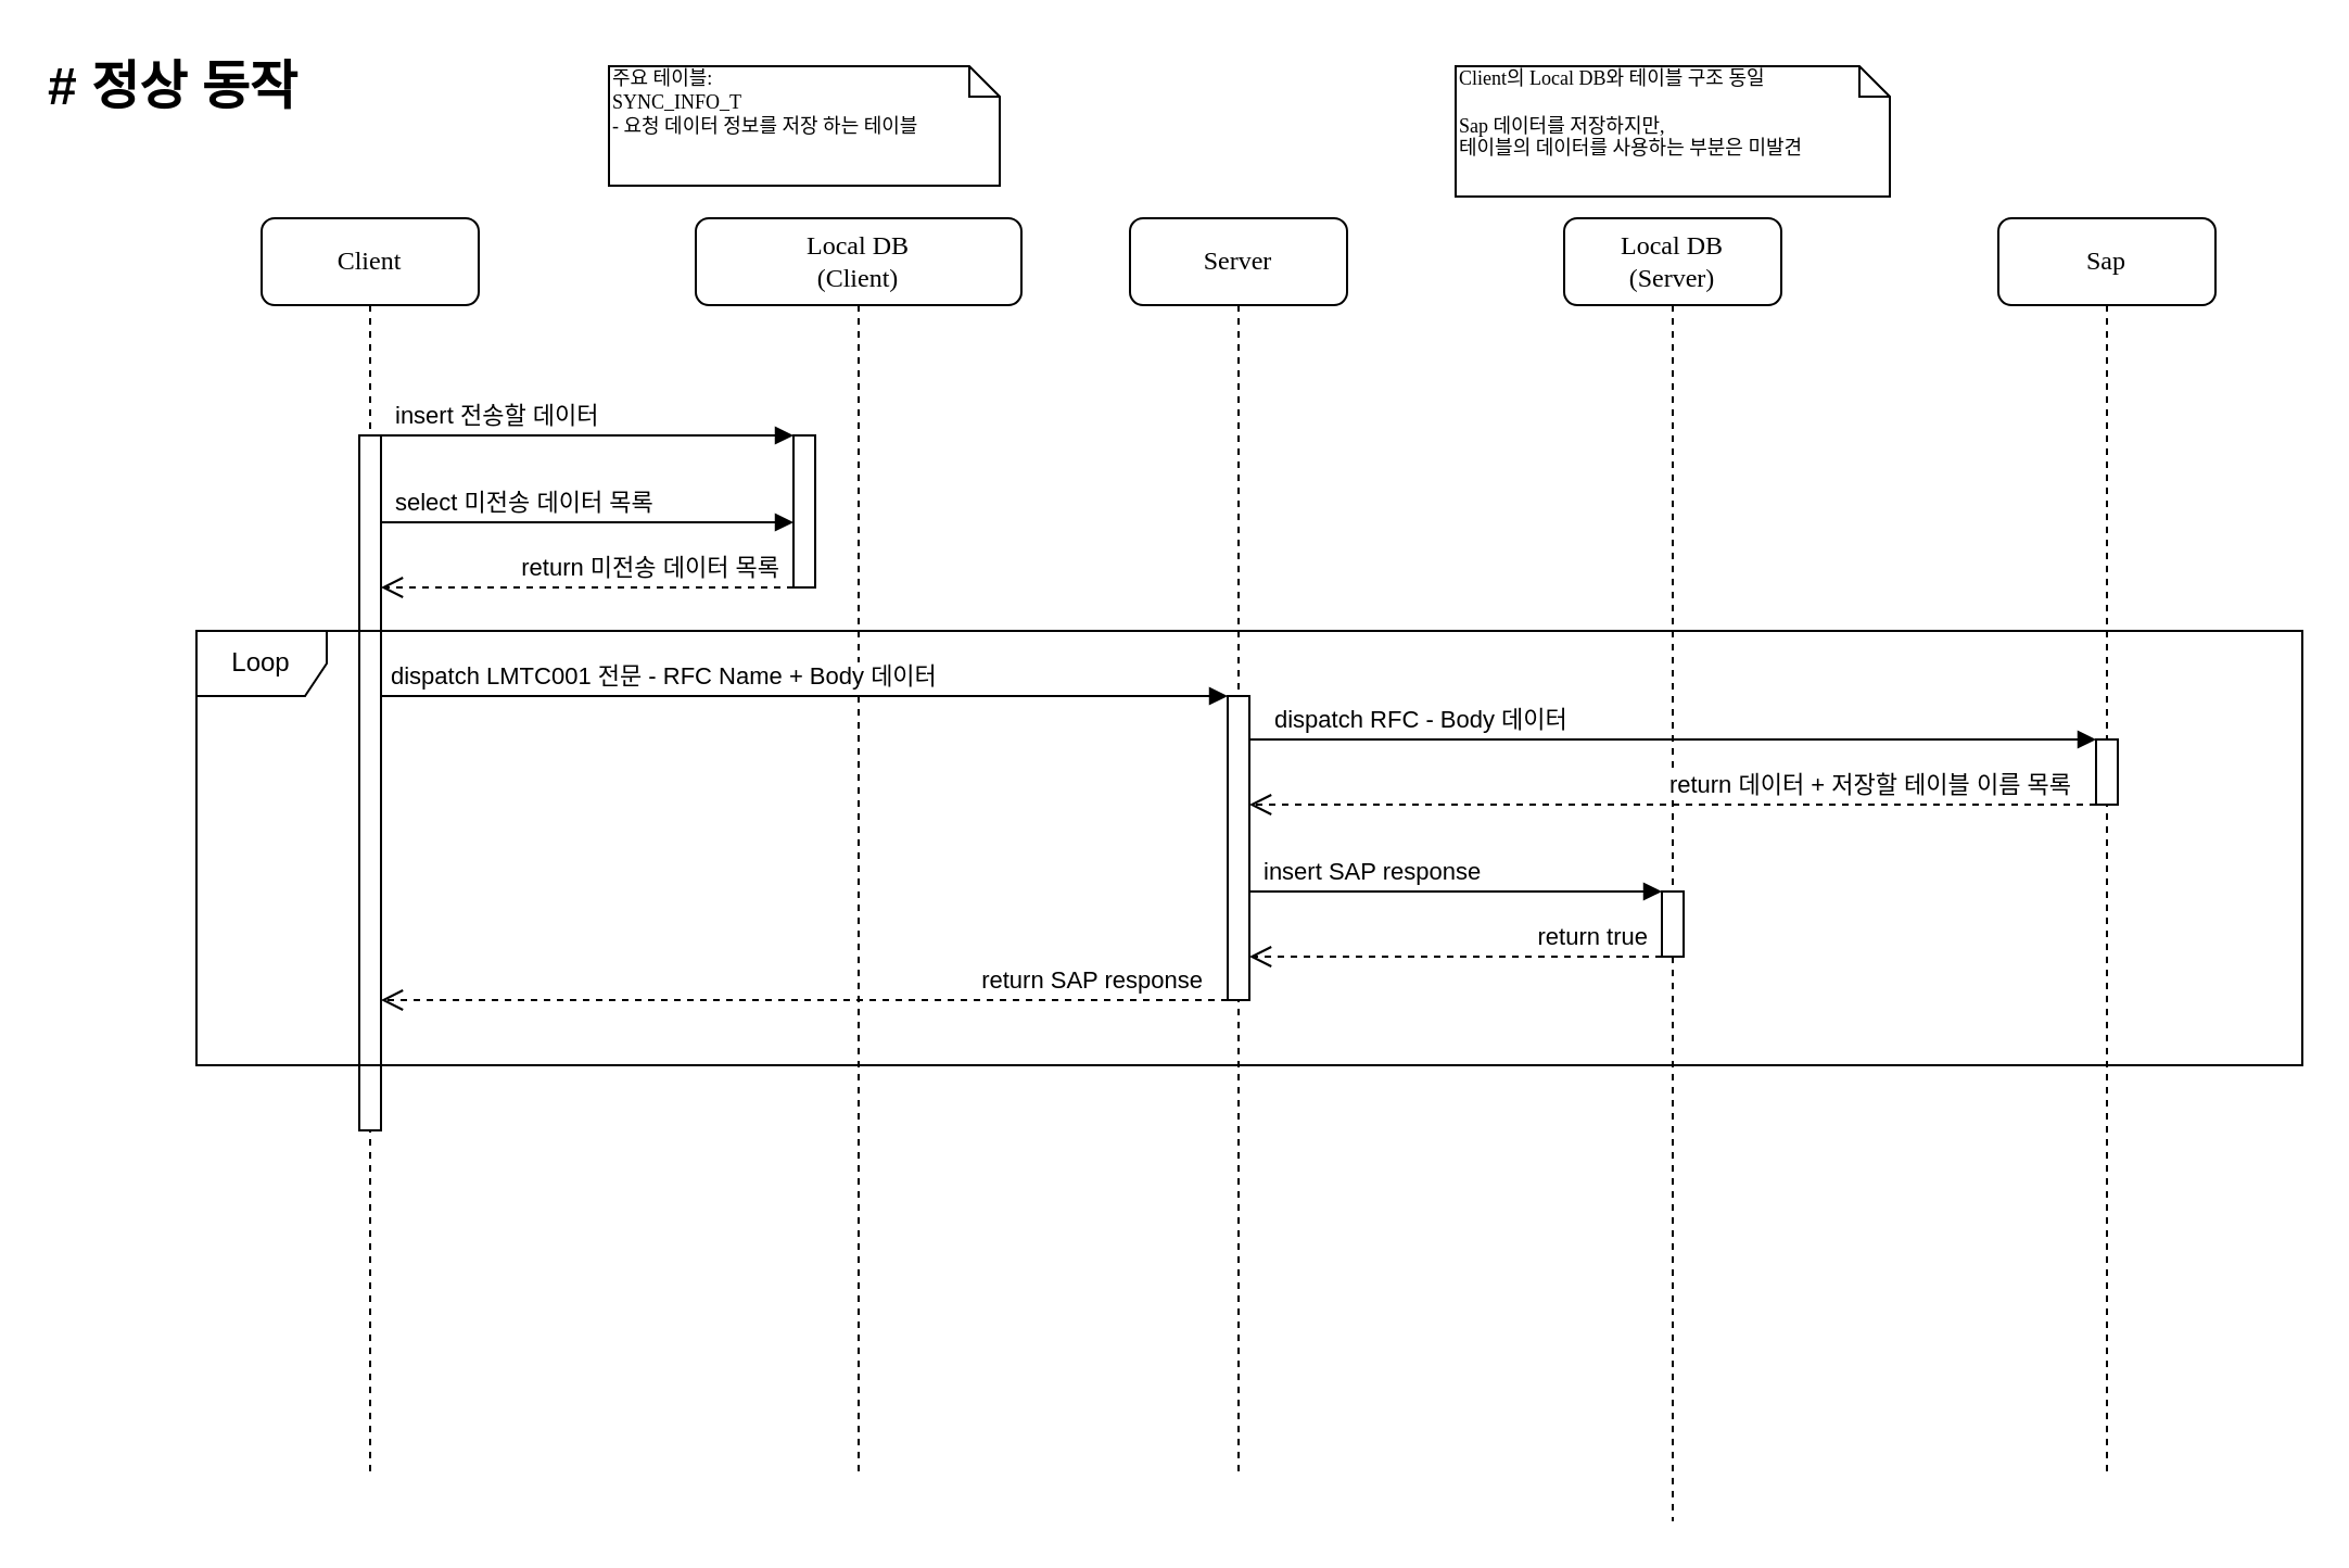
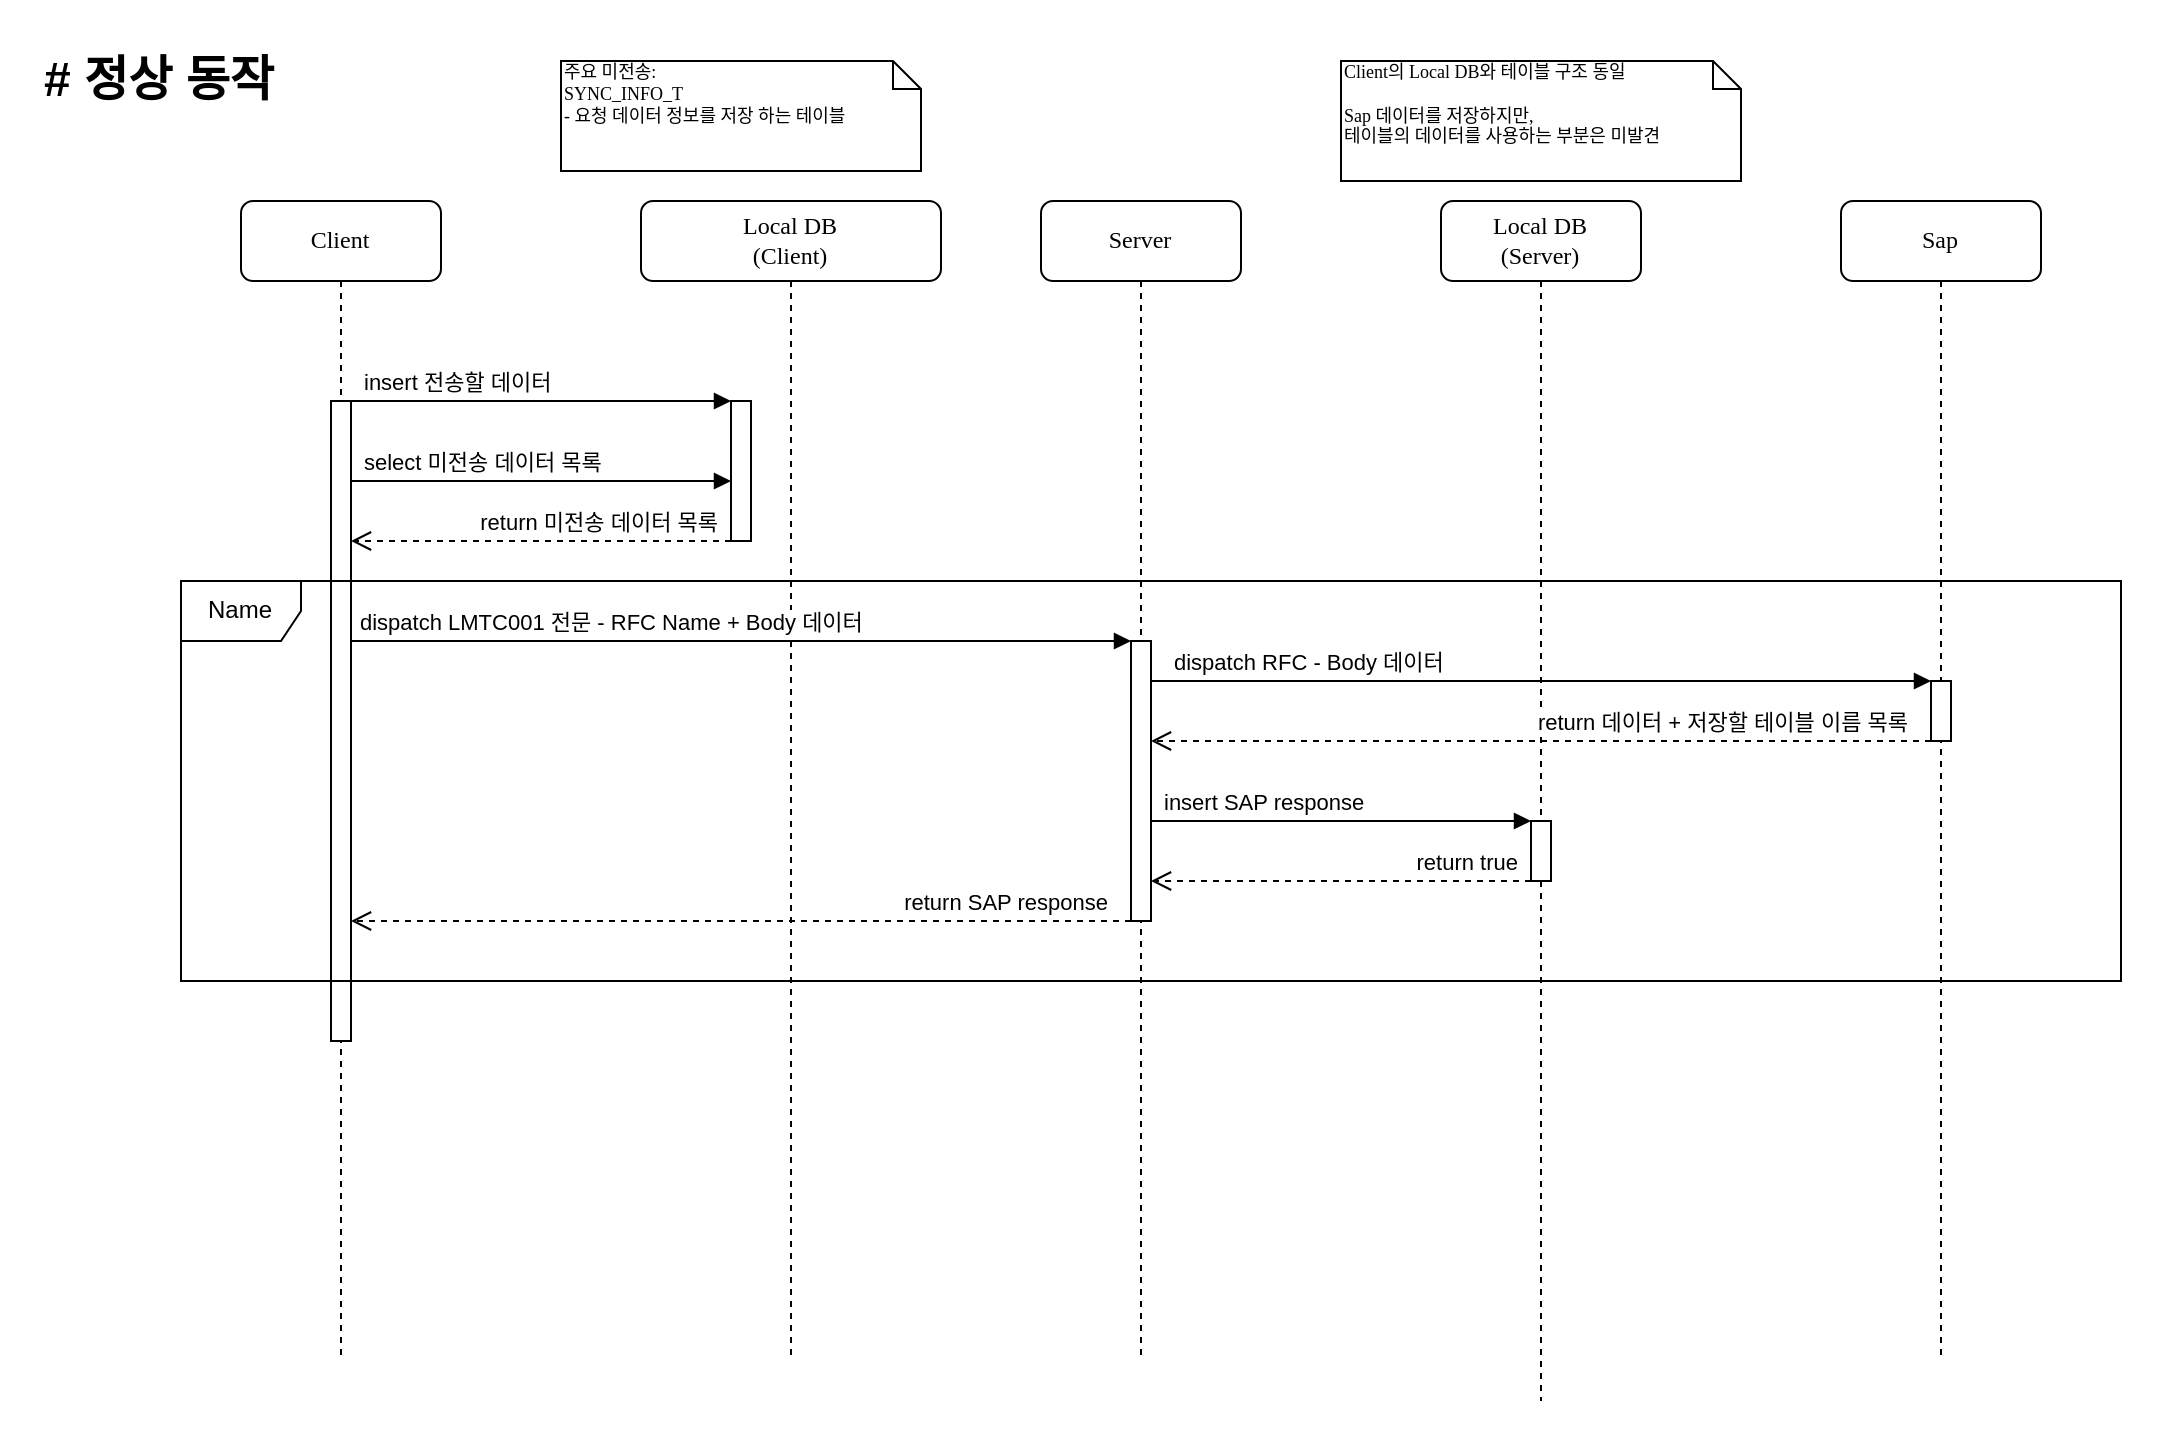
- <mxCell id="12" value="주요 테이블:&lt;br style=&quot;font-size: 9px;&quot;&gt;SYNC_INFO_T&lt;br&gt;- 요청 데이터 정보를 저장 하는 테이블" style="shape=note;whiteSpace=wrap;html=1;size=14;verticalAlign=top;align=left;spacingTop=-6;rounded=0;shadow=0;comic=0;labelBackgroundColor=none;strokeWidth=1;fontFamily=Verdana;fontSize=9;" parent="1" vertex="1"><mxGeometry x="280" y="30" width="180" height="55" as="geometry" /></mxCell>
+ <mxCell id="12" value="주요 미전송:&lt;br style=&quot;font-size: 9px;&quot;&gt;SYNC_INFO_T&lt;br&gt;- 요청 데이터 정보를 저장 하는 테이블" style="shape=note;whiteSpace=wrap;html=1;size=14;verticalAlign=top;align=left;spacingTop=-6;rounded=0;shadow=0;comic=0;labelBackgroundColor=none;strokeWidth=1;fontFamily=Verdana;fontSize=9;" parent="1" vertex="1"><mxGeometry x="280" y="30" width="180" height="55" as="geometry" /></mxCell>
- <mxCell id="24" value="Loop" style="shape=umlFrame;whiteSpace=wrap;html=1;pointerEvents=0;" vertex="1" parent="1"><mxGeometry x="90" y="290" width="970" height="200" as="geometry" /></mxCell>
+ <mxCell id="24" value="Name" style="shape=umlFrame;whiteSpace=wrap;html=1;pointerEvents=0;" vertex="1" parent="1"><mxGeometry x="90" y="290" width="970" height="200" as="geometry" /></mxCell>
